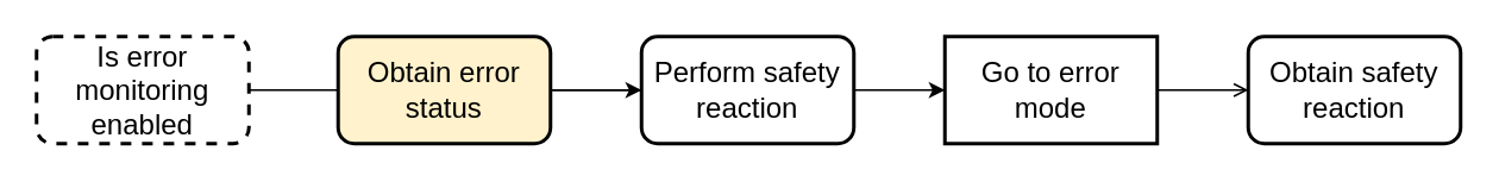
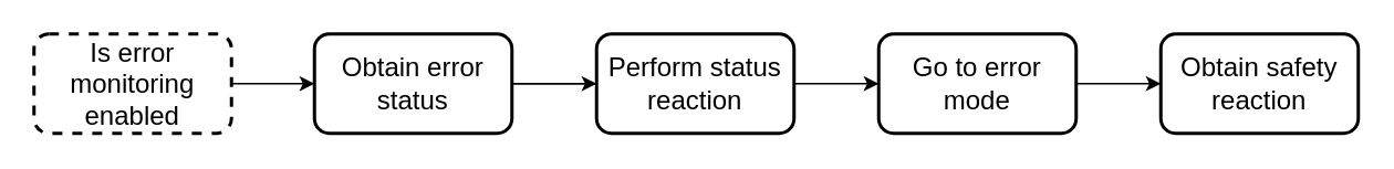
- <mxCell id="2" style="edgeStyle=orthogonalEdgeStyle;rounded=0;orthogonalLoop=1;jettySize=auto;html=1;exitX=1;exitY=0.5;exitDx=0;exitDy=0;entryX=0;entryY=0.5;entryDx=0;entryDy=0;endArrow=none;" parent="1" source="3" target="8" edge="1"><mxGeometry relative="1" as="geometry"><mxPoint x="195" y="50" as="targetPoint" /></mxGeometry></mxCell>
+ <mxCell id="2" style="edgeStyle=orthogonalEdgeStyle;rounded=0;orthogonalLoop=1;jettySize=auto;html=1;exitX=1;exitY=0.5;exitDx=0;exitDy=0;entryX=0;entryY=0.5;entryDx=0;entryDy=0;" parent="1" source="3" target="8" edge="1"><mxGeometry relative="1" as="geometry"><mxPoint x="195" y="50" as="targetPoint" /></mxGeometry></mxCell>
- <mxCell id="8" value="&lt;font style=&quot;font-size: 16px&quot;&gt;Obtain error status&lt;br&gt;&lt;/font&gt;" style="rounded=1;whiteSpace=wrap;html=1;strokeWidth=2;fillColor=#fff2cc;" vertex="1" parent="1"><mxGeometry x="189" y="20" width="119" height="60" as="geometry" /></mxCell>
+ <mxCell id="8" value="&lt;font style=&quot;font-size: 16px&quot;&gt;Obtain error status&lt;br&gt;&lt;/font&gt;" style="rounded=1;whiteSpace=wrap;html=1;strokeWidth=2;" vertex="1" parent="1"><mxGeometry x="189" y="20" width="119" height="60" as="geometry" /></mxCell>
- <mxCell id="9" value="&lt;font style=&quot;font-size: 16px&quot;&gt;Perform safety reaction&lt;br&gt;&lt;/font&gt;" style="rounded=1;whiteSpace=wrap;html=1;strokeWidth=2;" vertex="1" parent="1"><mxGeometry x="359" y="20" width="119" height="60" as="geometry" /></mxCell>
+ <mxCell id="9" value="&lt;font style=&quot;font-size: 16px&quot;&gt;Perform status reaction&lt;br&gt;&lt;/font&gt;" style="rounded=1;whiteSpace=wrap;html=1;strokeWidth=2;" vertex="1" parent="1"><mxGeometry x="359" y="20" width="119" height="60" as="geometry" /></mxCell>
- <mxCell id="10" value="&lt;font style=&quot;font-size: 16px&quot;&gt;Go to error mode&lt;br&gt;&lt;/font&gt;" style="whiteSpace=wrap;html=1;strokeWidth=2;rounded=0;" vertex="1" parent="1"><mxGeometry x="529" y="20" width="119" height="60" as="geometry" /></mxCell>
+ <mxCell id="10" value="&lt;font style=&quot;font-size: 16px&quot;&gt;Go to error mode&lt;br&gt;&lt;/font&gt;" style="rounded=1;whiteSpace=wrap;html=1;strokeWidth=2;" vertex="1" parent="1"><mxGeometry x="529" y="20" width="119" height="60" as="geometry" /></mxCell>
- <mxCell id="6" style="edgeStyle=orthogonalEdgeStyle;rounded=0;orthogonalLoop=1;jettySize=auto;html=1;exitX=1;exitY=0.5;exitDx=0;exitDy=0;entryX=0;entryY=0.5;entryDx=0;entryDy=0;endArrow=open;" parent="1" source="10" target="11" edge="1"><mxGeometry relative="1" as="geometry"><mxPoint x="615" y="80" as="sourcePoint" /><mxPoint x="674" y="130" as="targetPoint" /></mxGeometry></mxCell>
+ <mxCell id="6" style="edgeStyle=orthogonalEdgeStyle;rounded=0;orthogonalLoop=1;jettySize=auto;html=1;exitX=1;exitY=0.5;exitDx=0;exitDy=0;entryX=0;entryY=0.5;entryDx=0;entryDy=0;" parent="1" source="10" target="11" edge="1"><mxGeometry relative="1" as="geometry"><mxPoint x="615" y="80" as="sourcePoint" /><mxPoint x="674" y="130" as="targetPoint" /></mxGeometry></mxCell>
